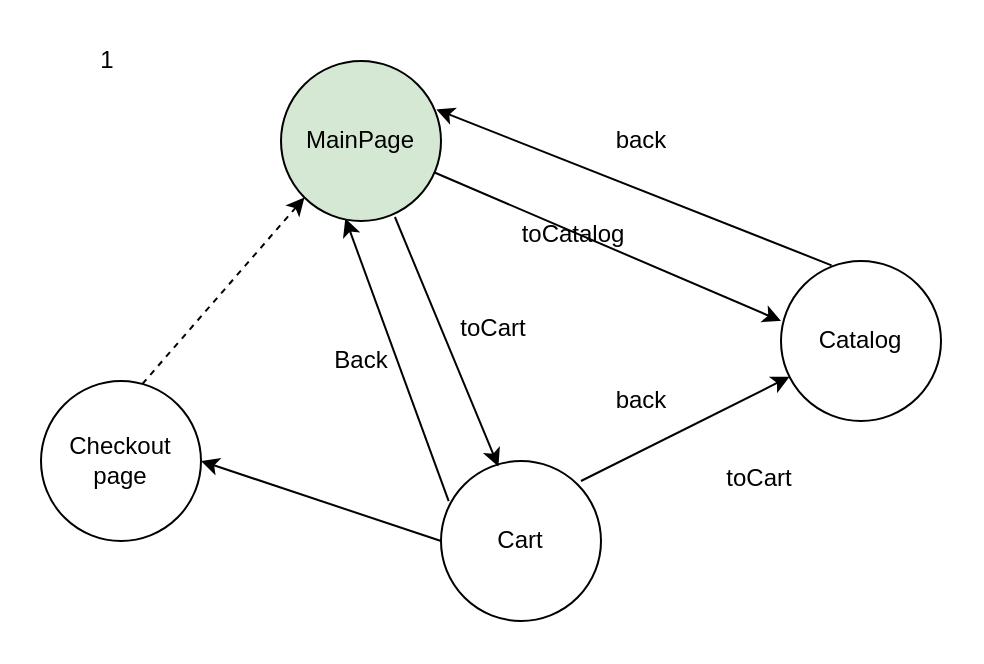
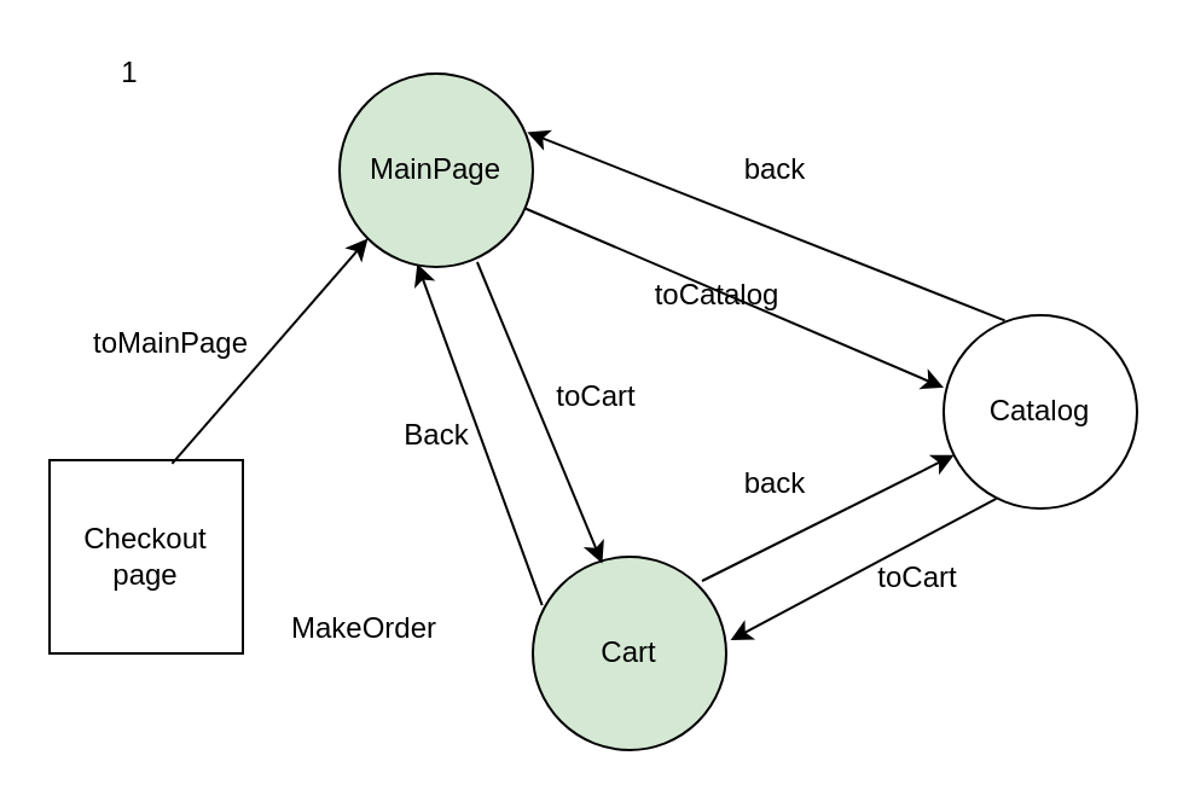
- <mxCell id="19" value="toCatalog" style="text;html=1;align=center;verticalAlign=middle;resizable=0;points=[];autosize=1;" parent="1" vertex="1"><mxGeometry x="251" y="107" width="70" height="20" as="geometry" /></mxCell>
+ <mxCell id="19" value="toCatalog" style="text;html=1;align=center;verticalAlign=middle;resizable=0;points=[];autosize=1;" parent="1" vertex="1"><mxGeometry x="261" y="112" width="70" height="20" as="geometry" /></mxCell>
+ <mxCell id="21" value="toMainPage" style="text;html=1;align=center;verticalAlign=middle;resizable=0;points=[];autosize=1;" parent="1" vertex="1"><mxGeometry x="30" y="132" width="80" height="20" as="geometry" /></mxCell>
- <mxCell id="13" value="" style="endArrow=classic;html=1;exitX=0.634;exitY=0.018;exitDx=0;exitDy=0;exitPerimeter=0;entryX=0;entryY=1;entryDx=0;entryDy=0;dashed=1;" parent="1" source="5" target="2" edge="1"><mxGeometry width="50" height="50" relative="1" as="geometry"><mxPoint x="60" y="160" as="sourcePoint" /><mxPoint x="110" y="110" as="targetPoint" /></mxGeometry></mxCell>
+ <mxCell id="13" value="" style="endArrow=classic;html=1;exitX=0.634;exitY=0.018;exitDx=0;exitDy=0;exitPerimeter=0;entryX=0;entryY=1;entryDx=0;entryDy=0;" parent="1" source="5" target="2" edge="1"><mxGeometry width="50" height="50" relative="1" as="geometry"><mxPoint x="60" y="160" as="sourcePoint" /><mxPoint x="110" y="110" as="targetPoint" /></mxGeometry></mxCell>
- <mxCell id="5" value="Сheckout page" style="ellipse;whiteSpace=wrap;html=1;aspect=fixed;fillColor=#FFFFFF;" parent="1" vertex="1"><mxGeometry x="20" y="190" width="80" height="80" as="geometry" /></mxCell>
+ <mxCell id="5" value="Сheckout page" style="whiteSpace=wrap;html=1;aspect=fixed;fillColor=#FFFFFF;rounded=0;" parent="1" vertex="1"><mxGeometry x="20" y="190" width="80" height="80" as="geometry" /></mxCell>
+ <mxCell id="10" value="" style="endArrow=classic;html=1;exitX=0.272;exitY=0.949;exitDx=0;exitDy=0;exitPerimeter=0;entryX=1.022;entryY=0.432;entryDx=0;entryDy=0;entryPerimeter=0;" parent="1" source="3" target="4" edge="1"><mxGeometry width="50" height="50" relative="1" as="geometry"><mxPoint x="400" y="290" as="sourcePoint" /><mxPoint x="450" y="240" as="targetPoint" /></mxGeometry></mxCell>
- <mxCell id="12" value="" style="endArrow=classic;html=1;exitX=0;exitY=0.5;exitDx=0;exitDy=0;entryX=1;entryY=0.5;entryDx=0;entryDy=0;" parent="1" source="4" target="5" edge="1"><mxGeometry width="50" height="50" relative="1" as="geometry"><mxPoint x="110" y="280" as="sourcePoint" /><mxPoint x="160" y="230" as="targetPoint" /></mxGeometry></mxCell>
+ <mxCell id="20" value="MakeOrder" style="text;html=1;align=center;verticalAlign=middle;resizable=0;points=[];autosize=1;" parent="1" vertex="1"><mxGeometry x="110" y="250" width="80" height="20" as="geometry" /></mxCell>
- <mxCell id="4" value="Cart" style="ellipse;whiteSpace=wrap;html=1;aspect=fixed;fillColor=#FFFFFF;" parent="1" vertex="1"><mxGeometry x="220" y="230" width="80" height="80" as="geometry" /></mxCell>
+ <mxCell id="4" value="Cart" style="ellipse;whiteSpace=wrap;html=1;aspect=fixed;fillColor=#d5e8d4;" parent="1" vertex="1"><mxGeometry x="220" y="230" width="80" height="80" as="geometry" /></mxCell>
